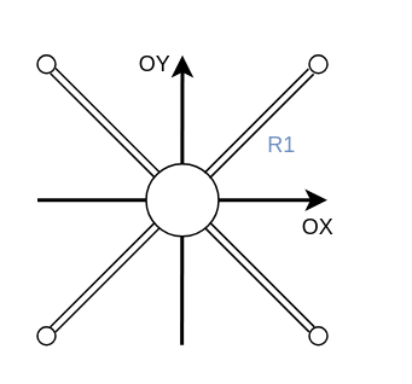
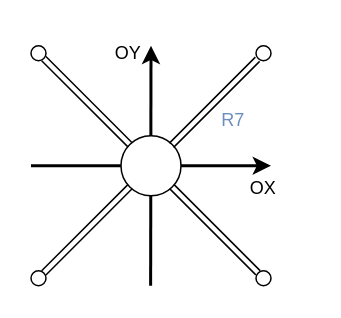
- <mxCell id="9" value="&lt;font color=&quot;#6C8EBF&quot;&gt;R1&lt;/font&gt;" style="text;html=1;strokeColor=none;fillColor=none;align=center;verticalAlign=middle;whiteSpace=wrap;rounded=0;fontFamily=Arial;" vertex="1" parent="1"><mxGeometry x="125" y="65" width="60" height="30" as="geometry" /></mxCell>
+ <mxCell id="9" value="&lt;font color=&quot;#6C8EBF&quot;&gt;R7&lt;/font&gt;" style="text;html=1;strokeColor=none;fillColor=none;align=center;verticalAlign=middle;whiteSpace=wrap;rounded=0;fontFamily=Arial;" vertex="1" parent="1"><mxGeometry x="125" y="65" width="60" height="30" as="geometry" /></mxCell>
